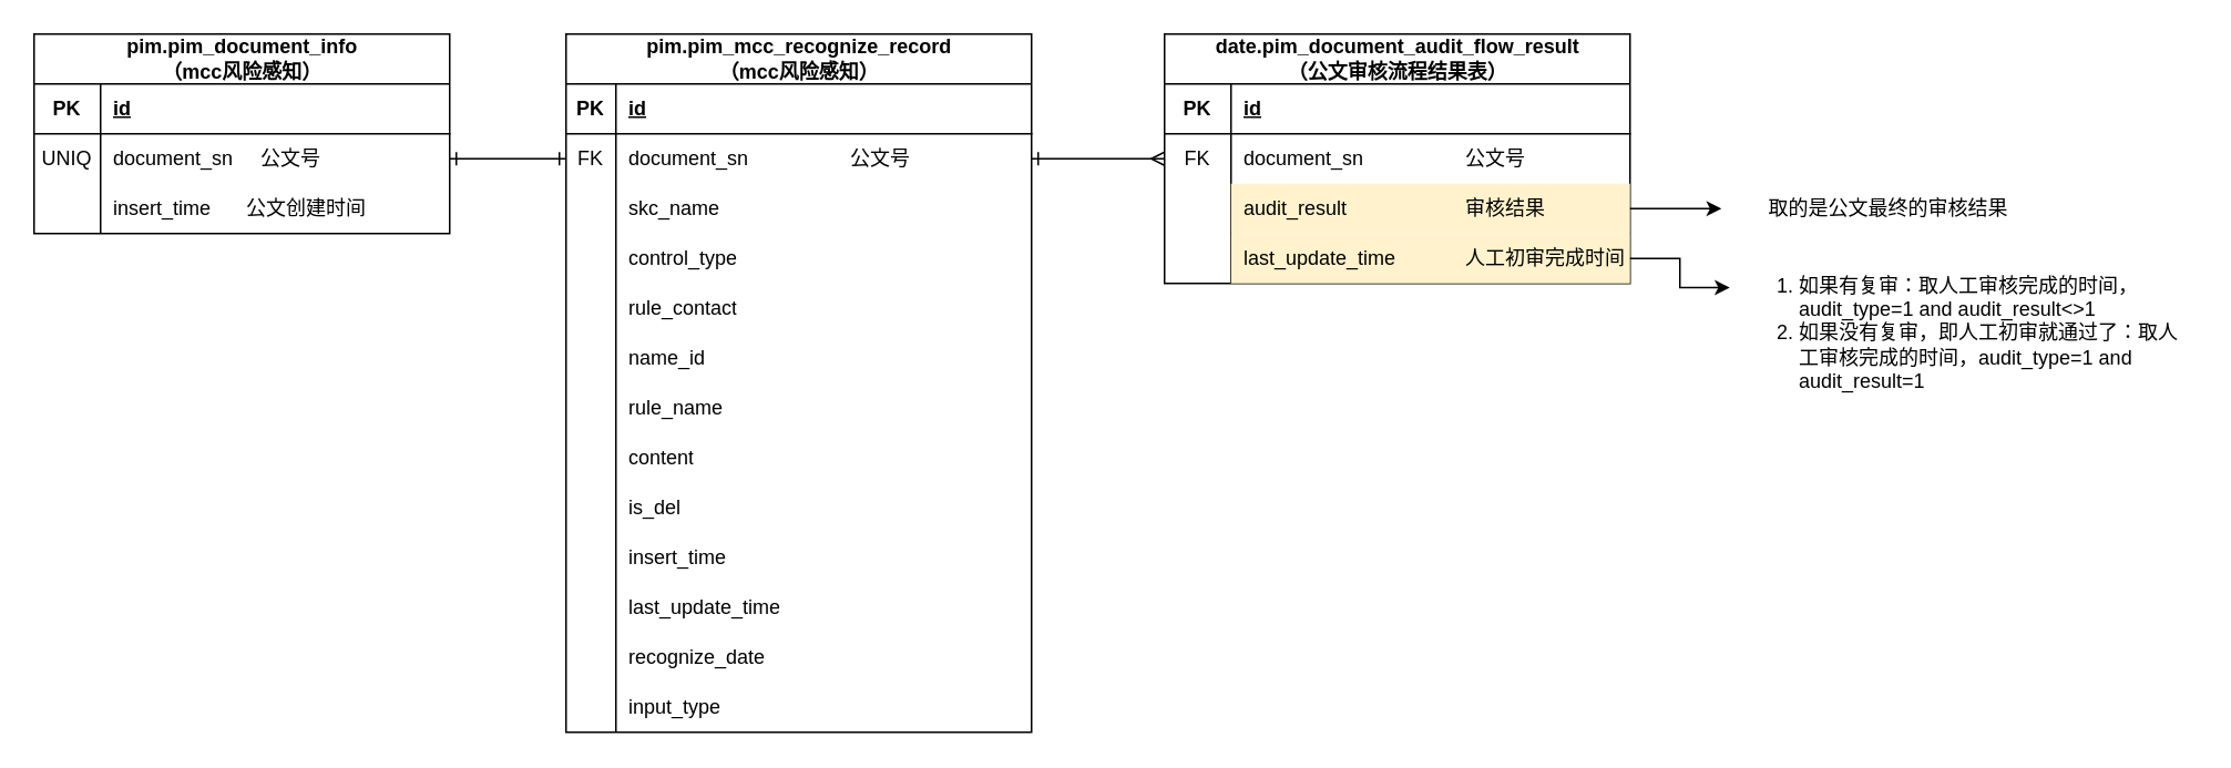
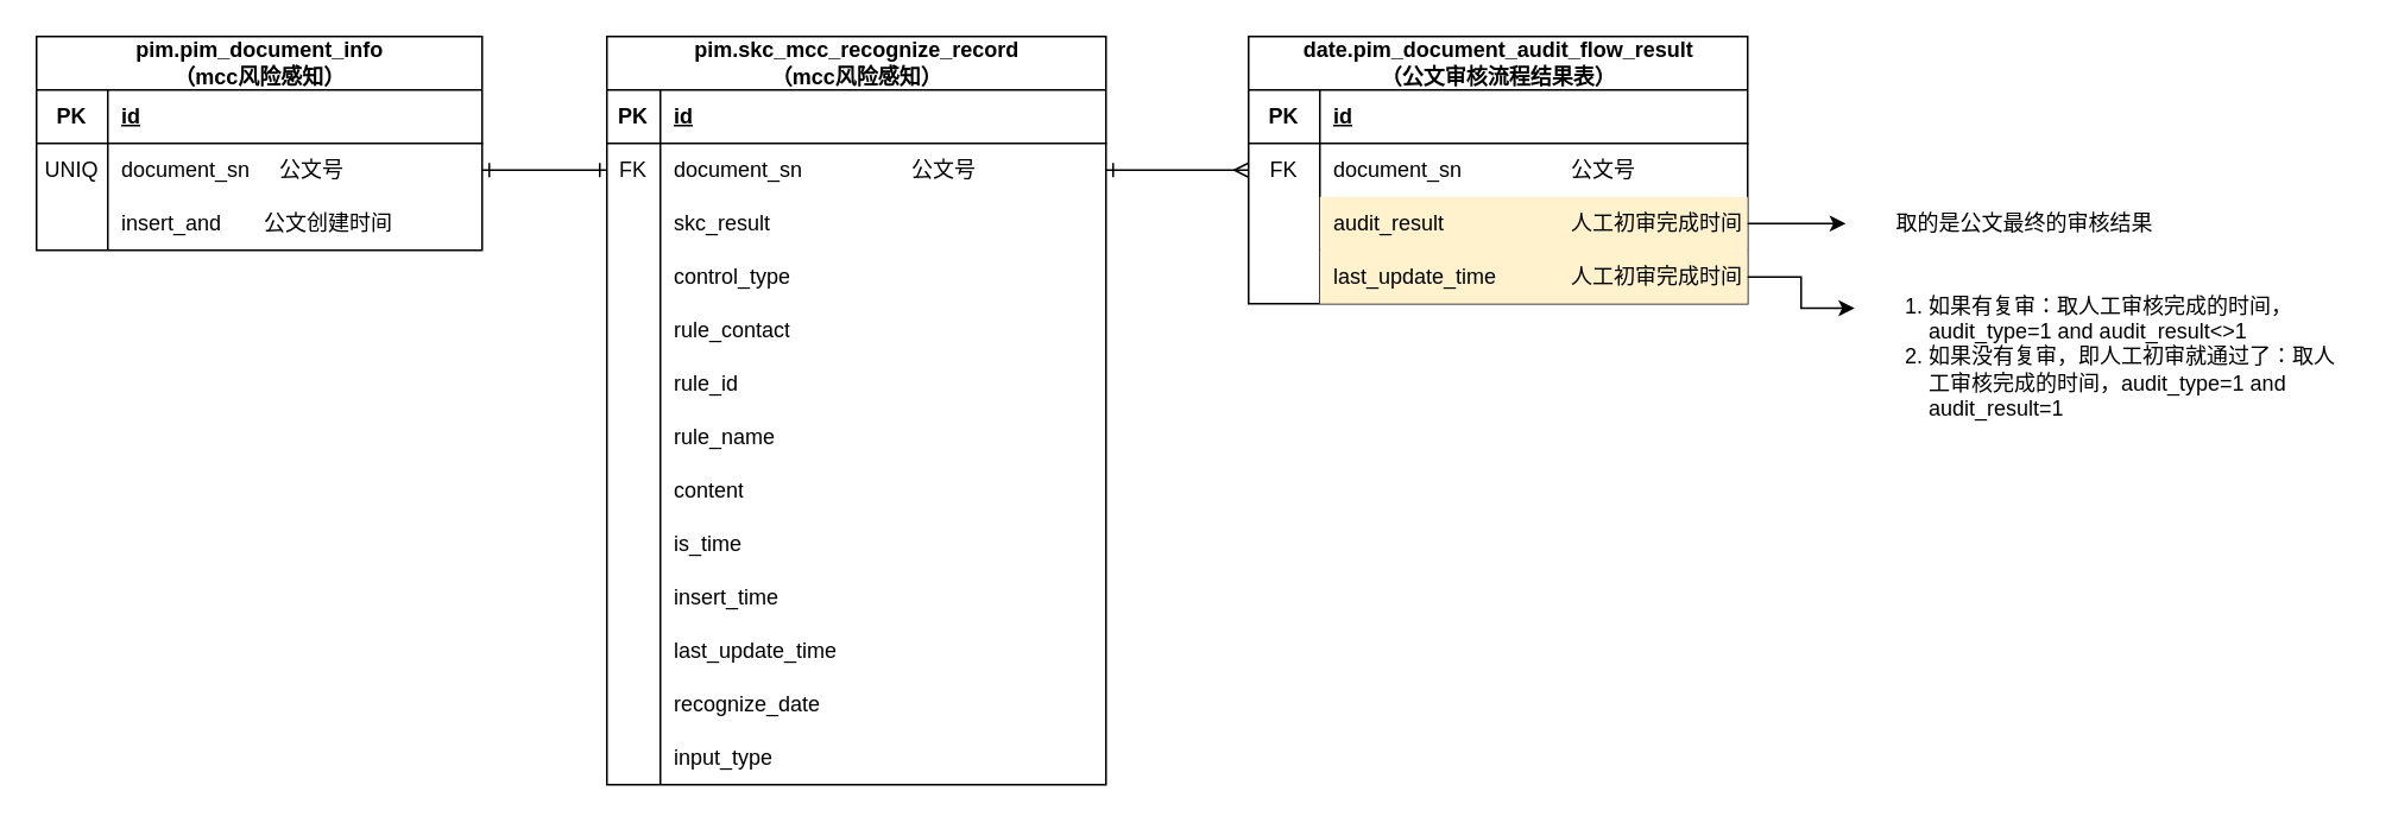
- <mxCell id="2" value="pim.pim_mcc_recognize_record&lt;br&gt;（mcc风险感知）" style="shape=table;startSize=30;container=1;collapsible=1;childLayout=tableLayout;fixedRows=1;rowLines=0;fontStyle=1;align=center;resizeLast=1;html=1;" vertex="1" parent="1"><mxGeometry x="340" y="20" width="280" height="420" as="geometry" /></mxCell>
+ <mxCell id="2" value="pim.skc_mcc_recognize_record&lt;br&gt;（mcc风险感知）" style="shape=table;startSize=30;container=1;collapsible=1;childLayout=tableLayout;fixedRows=1;rowLines=0;fontStyle=1;align=center;resizeLast=1;html=1;" vertex="1" parent="1"><mxGeometry x="340" y="20" width="280" height="420" as="geometry" /></mxCell>
- <mxCell id="51" value="insert_time&lt;span style=&quot;white-space: pre;&quot;&gt;&#09;&lt;/span&gt;公文创建时间" style="shape=partialRectangle;connectable=0;fillColor=none;top=0;left=0;bottom=0;right=0;align=left;spacingLeft=6;overflow=hidden;whiteSpace=wrap;html=1;" vertex="1" parent="49"><mxGeometry x="40" width="210" height="30" as="geometry"><mxRectangle width="210" height="30" as="alternateBounds" /></mxGeometry></mxCell>
+ <mxCell id="51" value="insert_and&lt;span style=&quot;white-space: pre;&quot;&gt;&#09;&lt;/span&gt;公文创建时间" style="shape=partialRectangle;connectable=0;fillColor=none;top=0;left=0;bottom=0;right=0;align=left;spacingLeft=6;overflow=hidden;whiteSpace=wrap;html=1;" vertex="1" parent="49"><mxGeometry x="40" width="210" height="30" as="geometry"><mxRectangle width="210" height="30" as="alternateBounds" /></mxGeometry></mxCell>
- <mxCell id="11" value="skc_name" style="shape=partialRectangle;connectable=0;fillColor=none;top=0;left=0;bottom=0;right=0;align=left;spacingLeft=6;overflow=hidden;whiteSpace=wrap;html=1;" vertex="1" parent="9"><mxGeometry x="30" width="250" height="30" as="geometry"><mxRectangle width="250" height="30" as="alternateBounds" /></mxGeometry></mxCell>
+ <mxCell id="11" value="skc_result" style="shape=partialRectangle;connectable=0;fillColor=none;top=0;left=0;bottom=0;right=0;align=left;spacingLeft=6;overflow=hidden;whiteSpace=wrap;html=1;" vertex="1" parent="9"><mxGeometry x="30" width="250" height="30" as="geometry"><mxRectangle width="250" height="30" as="alternateBounds" /></mxGeometry></mxCell>
- <mxCell id="61" value="audit_result&lt;span style=&quot;white-space: pre;&quot;&gt;&#09;&lt;/span&gt;&lt;span style=&quot;white-space: pre;&quot;&gt;&#09;&lt;/span&gt;&lt;span style=&quot;white-space: pre;&quot;&gt;&#09;&lt;/span&gt;审核结果" style="shape=partialRectangle;connectable=0;fillColor=#fff2cc;top=0;left=0;bottom=0;right=0;align=left;spacingLeft=6;overflow=hidden;whiteSpace=wrap;html=1;strokeColor=#d6b656;" vertex="1" parent="59"><mxGeometry x="40" width="240" height="30" as="geometry"><mxRectangle width="240" height="30" as="alternateBounds" /></mxGeometry></mxCell>
+ <mxCell id="61" value="audit_result&lt;span style=&quot;white-space: pre;&quot;&gt;&#09;&lt;/span&gt;&lt;span style=&quot;white-space: pre;&quot;&gt;&#09;&lt;/span&gt;&lt;span style=&quot;white-space: pre;&quot;&gt;&#09;&lt;/span&gt;人工初审完成时间" style="shape=partialRectangle;connectable=0;fillColor=#fff2cc;top=0;left=0;bottom=0;right=0;align=left;spacingLeft=6;overflow=hidden;whiteSpace=wrap;html=1;strokeColor=#d6b656;" vertex="1" parent="59"><mxGeometry x="40" width="240" height="30" as="geometry"><mxRectangle width="240" height="30" as="alternateBounds" /></mxGeometry></mxCell>
- <mxCell id="20" value="name_id" style="shape=partialRectangle;connectable=0;fillColor=none;top=0;left=0;bottom=0;right=0;align=left;spacingLeft=6;overflow=hidden;whiteSpace=wrap;html=1;" vertex="1" parent="18"><mxGeometry x="30" width="250" height="30" as="geometry"><mxRectangle width="250" height="30" as="alternateBounds" /></mxGeometry></mxCell>
+ <mxCell id="20" value="rule_id" style="shape=partialRectangle;connectable=0;fillColor=none;top=0;left=0;bottom=0;right=0;align=left;spacingLeft=6;overflow=hidden;whiteSpace=wrap;html=1;" vertex="1" parent="18"><mxGeometry x="30" width="250" height="30" as="geometry"><mxRectangle width="250" height="30" as="alternateBounds" /></mxGeometry></mxCell>
- <mxCell id="29" value="is_del" style="shape=partialRectangle;connectable=0;fillColor=none;top=0;left=0;bottom=0;right=0;align=left;spacingLeft=6;overflow=hidden;whiteSpace=wrap;html=1;" vertex="1" parent="27"><mxGeometry x="30" width="250" height="30" as="geometry"><mxRectangle width="250" height="30" as="alternateBounds" /></mxGeometry></mxCell>
+ <mxCell id="29" value="is_time" style="shape=partialRectangle;connectable=0;fillColor=none;top=0;left=0;bottom=0;right=0;align=left;spacingLeft=6;overflow=hidden;whiteSpace=wrap;html=1;" vertex="1" parent="27"><mxGeometry x="30" width="250" height="30" as="geometry"><mxRectangle width="250" height="30" as="alternateBounds" /></mxGeometry></mxCell>
